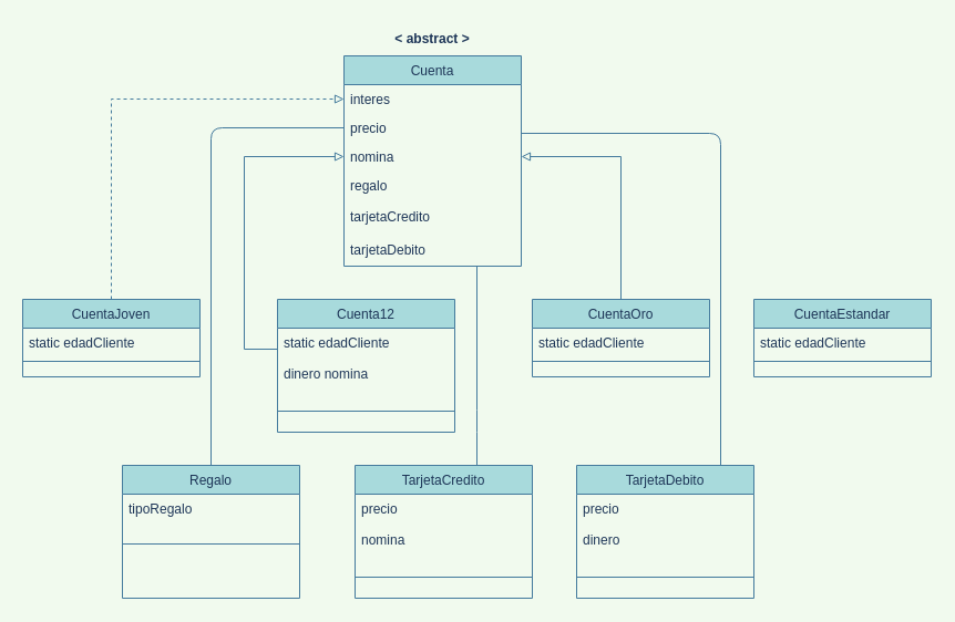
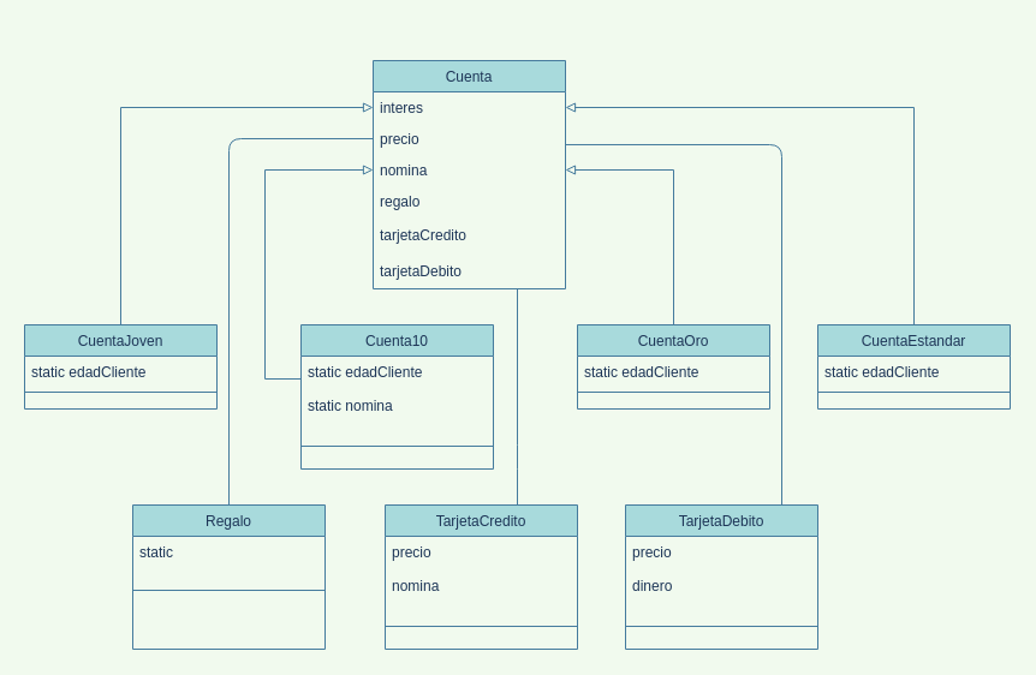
- <mxCell id="27" value="&lt;b&gt;&amp;lt; abstract &amp;gt;&lt;/b&gt;" style="text;html=1;strokeColor=none;fillColor=none;align=center;verticalAlign=middle;whiteSpace=wrap;rounded=0;sketch=0;fontColor=#1D3557;" vertex="1" parent="1"><mxGeometry x="310" y="20" width="160" height="30" as="geometry" /></mxCell>
- <mxCell id="14" style="edgeStyle=orthogonalEdgeStyle;rounded=0;orthogonalLoop=1;jettySize=auto;html=1;entryX=0;entryY=0.5;entryDx=0;entryDy=0;endArrow=block;endFill=0;labelBackgroundColor=#F1FAEE;strokeColor=#457B9D;fontColor=#1D3557;dashed=1;" edge="1" parent="1" source="15" target="3"><mxGeometry relative="1" as="geometry" /></mxCell>
+ <mxCell id="14" style="edgeStyle=orthogonalEdgeStyle;rounded=0;orthogonalLoop=1;jettySize=auto;html=1;entryX=0;entryY=0.5;entryDx=0;entryDy=0;endArrow=block;endFill=0;labelBackgroundColor=#F1FAEE;strokeColor=#457B9D;fontColor=#1D3557;" edge="1" parent="1" source="15" target="3"><mxGeometry relative="1" as="geometry" /></mxCell>
+ <mxCell id="22" style="edgeStyle=orthogonalEdgeStyle;rounded=0;orthogonalLoop=1;jettySize=auto;html=1;entryX=1;entryY=0.5;entryDx=0;entryDy=0;endArrow=block;endFill=0;labelBackgroundColor=#F1FAEE;strokeColor=#457B9D;fontColor=#1D3557;" edge="1" parent="1" source="23" target="3"><mxGeometry relative="1" as="geometry" /></mxCell>
- <mxCell id="10" value="Cuenta12" style="swimlane;fontStyle=0;align=center;verticalAlign=top;childLayout=stackLayout;horizontal=1;startSize=26;horizontalStack=0;resizeParent=1;resizeLast=0;collapsible=1;marginBottom=0;rounded=0;shadow=0;strokeWidth=1;fillColor=#A8DADC;strokeColor=#457B9D;fontColor=#1D3557;" parent="1" vertex="1"><mxGeometry x="250" y="270" width="160" height="120" as="geometry"><mxRectangle x="340" y="380" width="170" height="26" as="alternateBounds" /></mxGeometry></mxCell>
+ <mxCell id="10" value="Cuenta10" style="swimlane;fontStyle=0;align=center;verticalAlign=top;childLayout=stackLayout;horizontal=1;startSize=26;horizontalStack=0;resizeParent=1;resizeLast=0;collapsible=1;marginBottom=0;rounded=0;shadow=0;strokeWidth=1;fillColor=#A8DADC;strokeColor=#457B9D;fontColor=#1D3557;" parent="1" vertex="1"><mxGeometry x="250" y="270" width="160" height="120" as="geometry"><mxRectangle x="340" y="380" width="170" height="26" as="alternateBounds" /></mxGeometry></mxCell>
- <mxCell id="12" value="dinero nomina" style="text;strokeColor=none;fillColor=none;align=left;verticalAlign=middle;spacingLeft=4;spacingRight=4;overflow=hidden;points=[[0,0.5],[1,0.5]];portConstraint=eastwest;rotatable=0;fontColor=#1D3557;" vertex="1" parent="10"><mxGeometry y="52" width="160" height="30" as="geometry" /></mxCell>
+ <mxCell id="12" value="static nomina" style="text;strokeColor=none;fillColor=none;align=left;verticalAlign=middle;spacingLeft=4;spacingRight=4;overflow=hidden;points=[[0,0.5],[1,0.5]];portConstraint=eastwest;rotatable=0;fontColor=#1D3557;" vertex="1" parent="10"><mxGeometry y="52" width="160" height="30" as="geometry" /></mxCell>
- <mxCell id="40" value="tipoRegalo" style="text;align=left;verticalAlign=top;spacingLeft=4;spacingRight=4;overflow=hidden;rotatable=0;points=[[0,0.5],[1,0.5]];portConstraint=eastwest;fontColor=#1D3557;" vertex="1" parent="39"><mxGeometry y="26" width="160" height="26" as="geometry" /></mxCell>
+ <mxCell id="40" value="static" style="text;align=left;verticalAlign=top;spacingLeft=4;spacingRight=4;overflow=hidden;rotatable=0;points=[[0,0.5],[1,0.5]];portConstraint=eastwest;fontColor=#1D3557;" vertex="1" parent="39"><mxGeometry y="26" width="160" height="26" as="geometry" /></mxCell>
